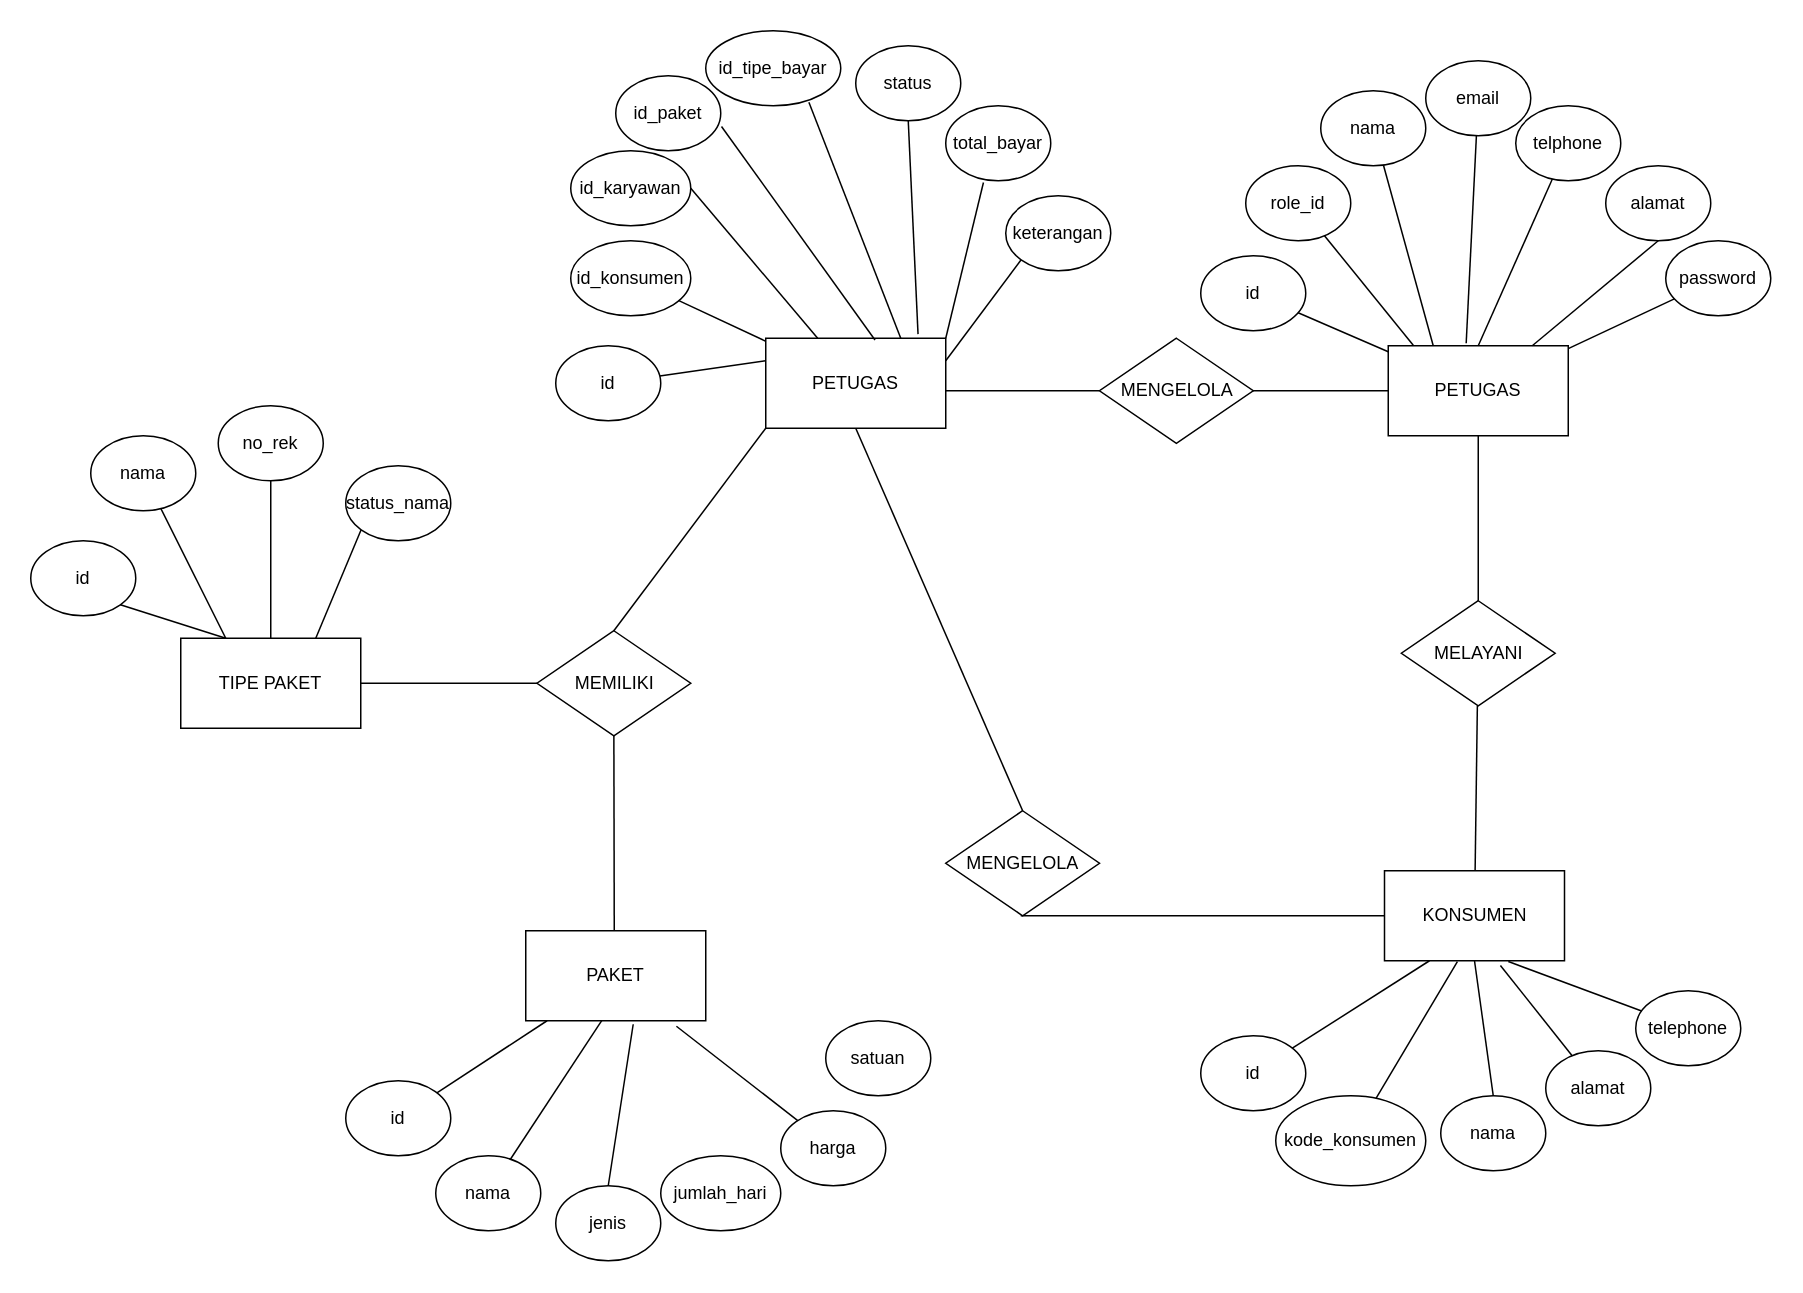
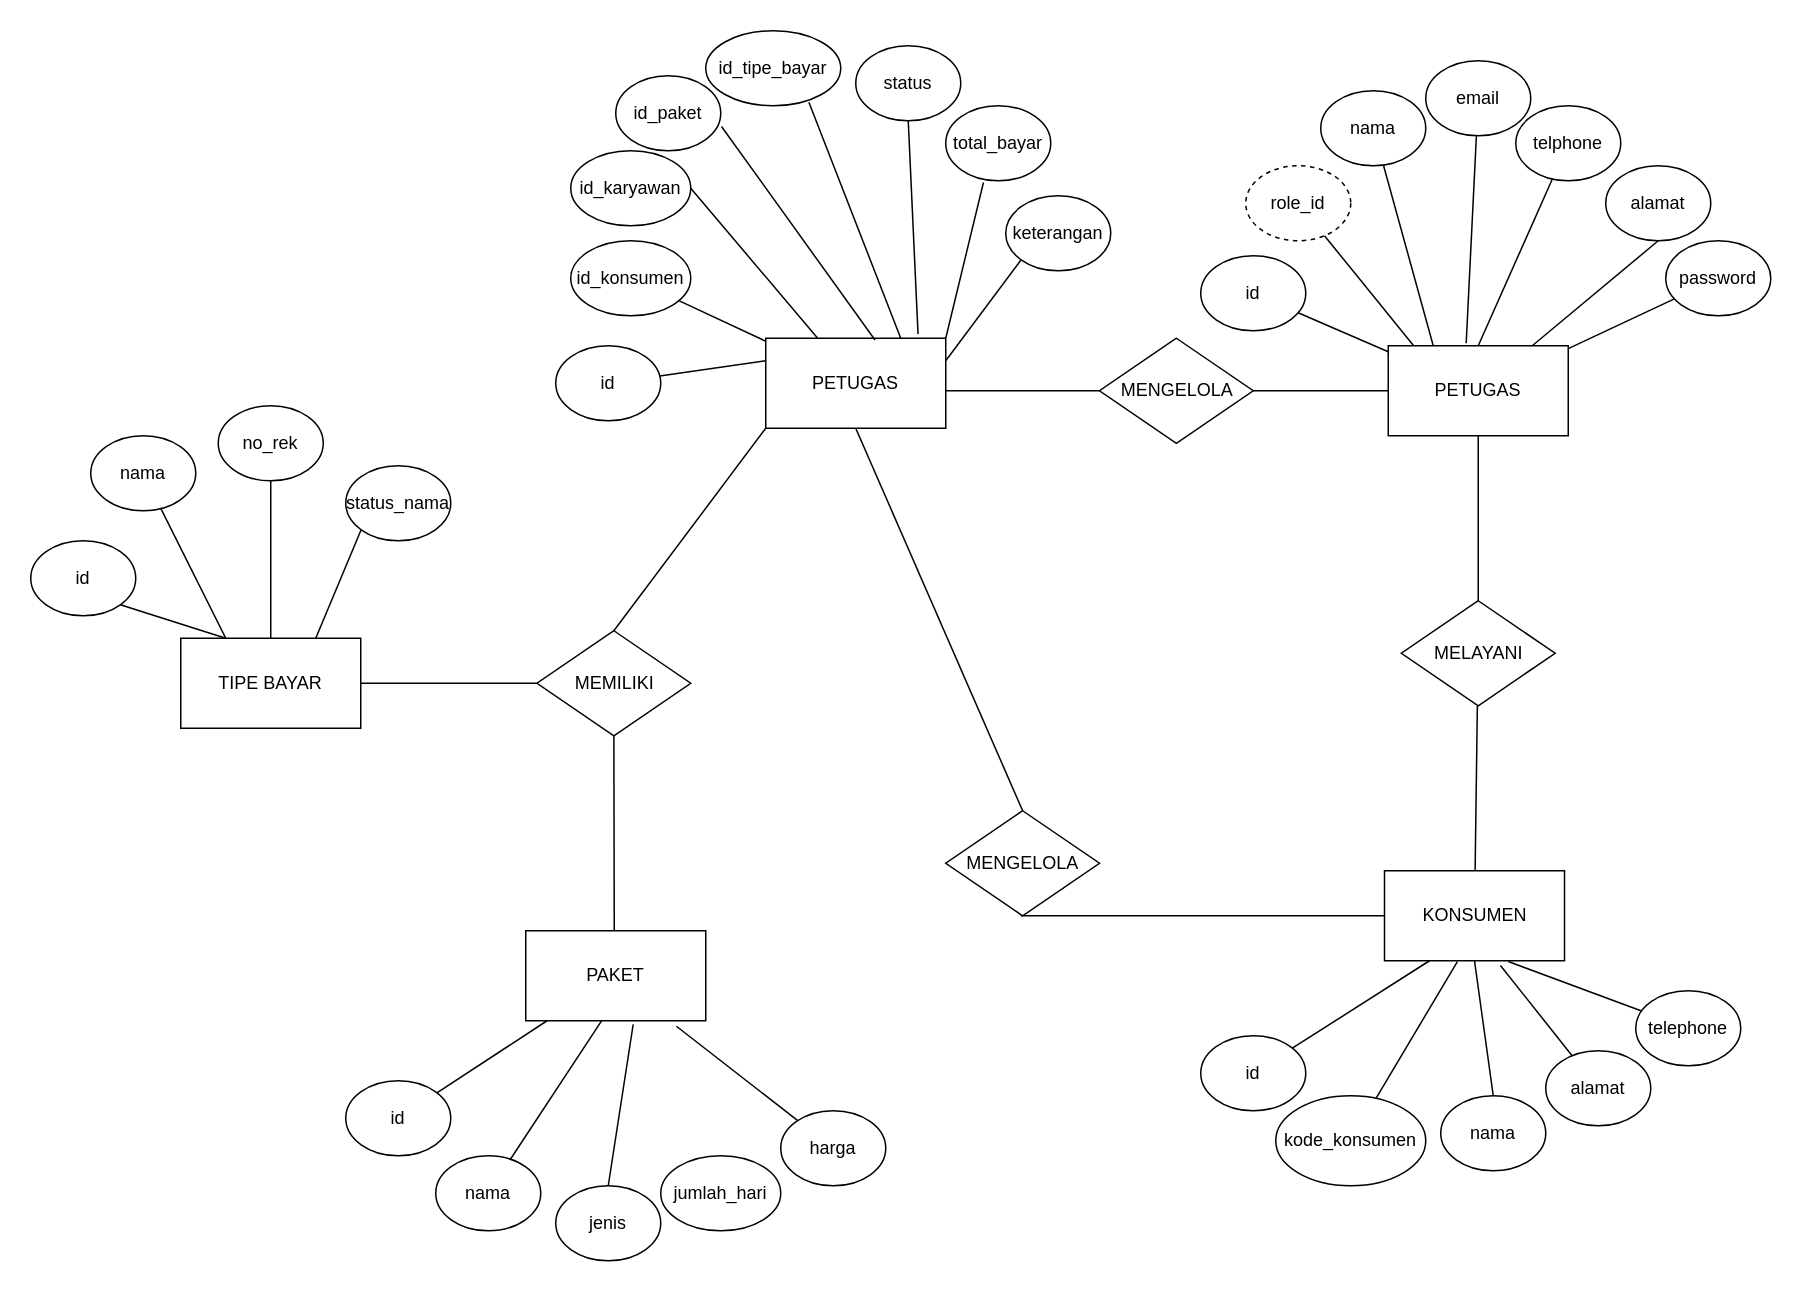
- <mxCell id="6" value="role_id" style="ellipse;whiteSpace=wrap;html=1;" vertex="1" parent="1"><mxGeometry x="830" y="110" width="70" height="50" as="geometry" /></mxCell>
+ <mxCell id="6" value="role_id" style="ellipse;whiteSpace=wrap;html=1;dashed=1;" vertex="1" parent="1"><mxGeometry x="830" y="110" width="70" height="50" as="geometry" /></mxCell>
- <mxCell id="57" value="TIPE PAKET" style="rounded=0;whiteSpace=wrap;html=1;" vertex="1" parent="1"><mxGeometry x="120" y="425" width="120" height="60" as="geometry" /></mxCell>
+ <mxCell id="57" value="TIPE BAYAR" style="rounded=0;whiteSpace=wrap;html=1;" vertex="1" parent="1"><mxGeometry x="120" y="425" width="120" height="60" as="geometry" /></mxCell>
- <mxCell id="73" value="satuan" style="ellipse;whiteSpace=wrap;html=1;" vertex="1" parent="1"><mxGeometry x="550" y="680" width="70" height="50" as="geometry" /></mxCell>
